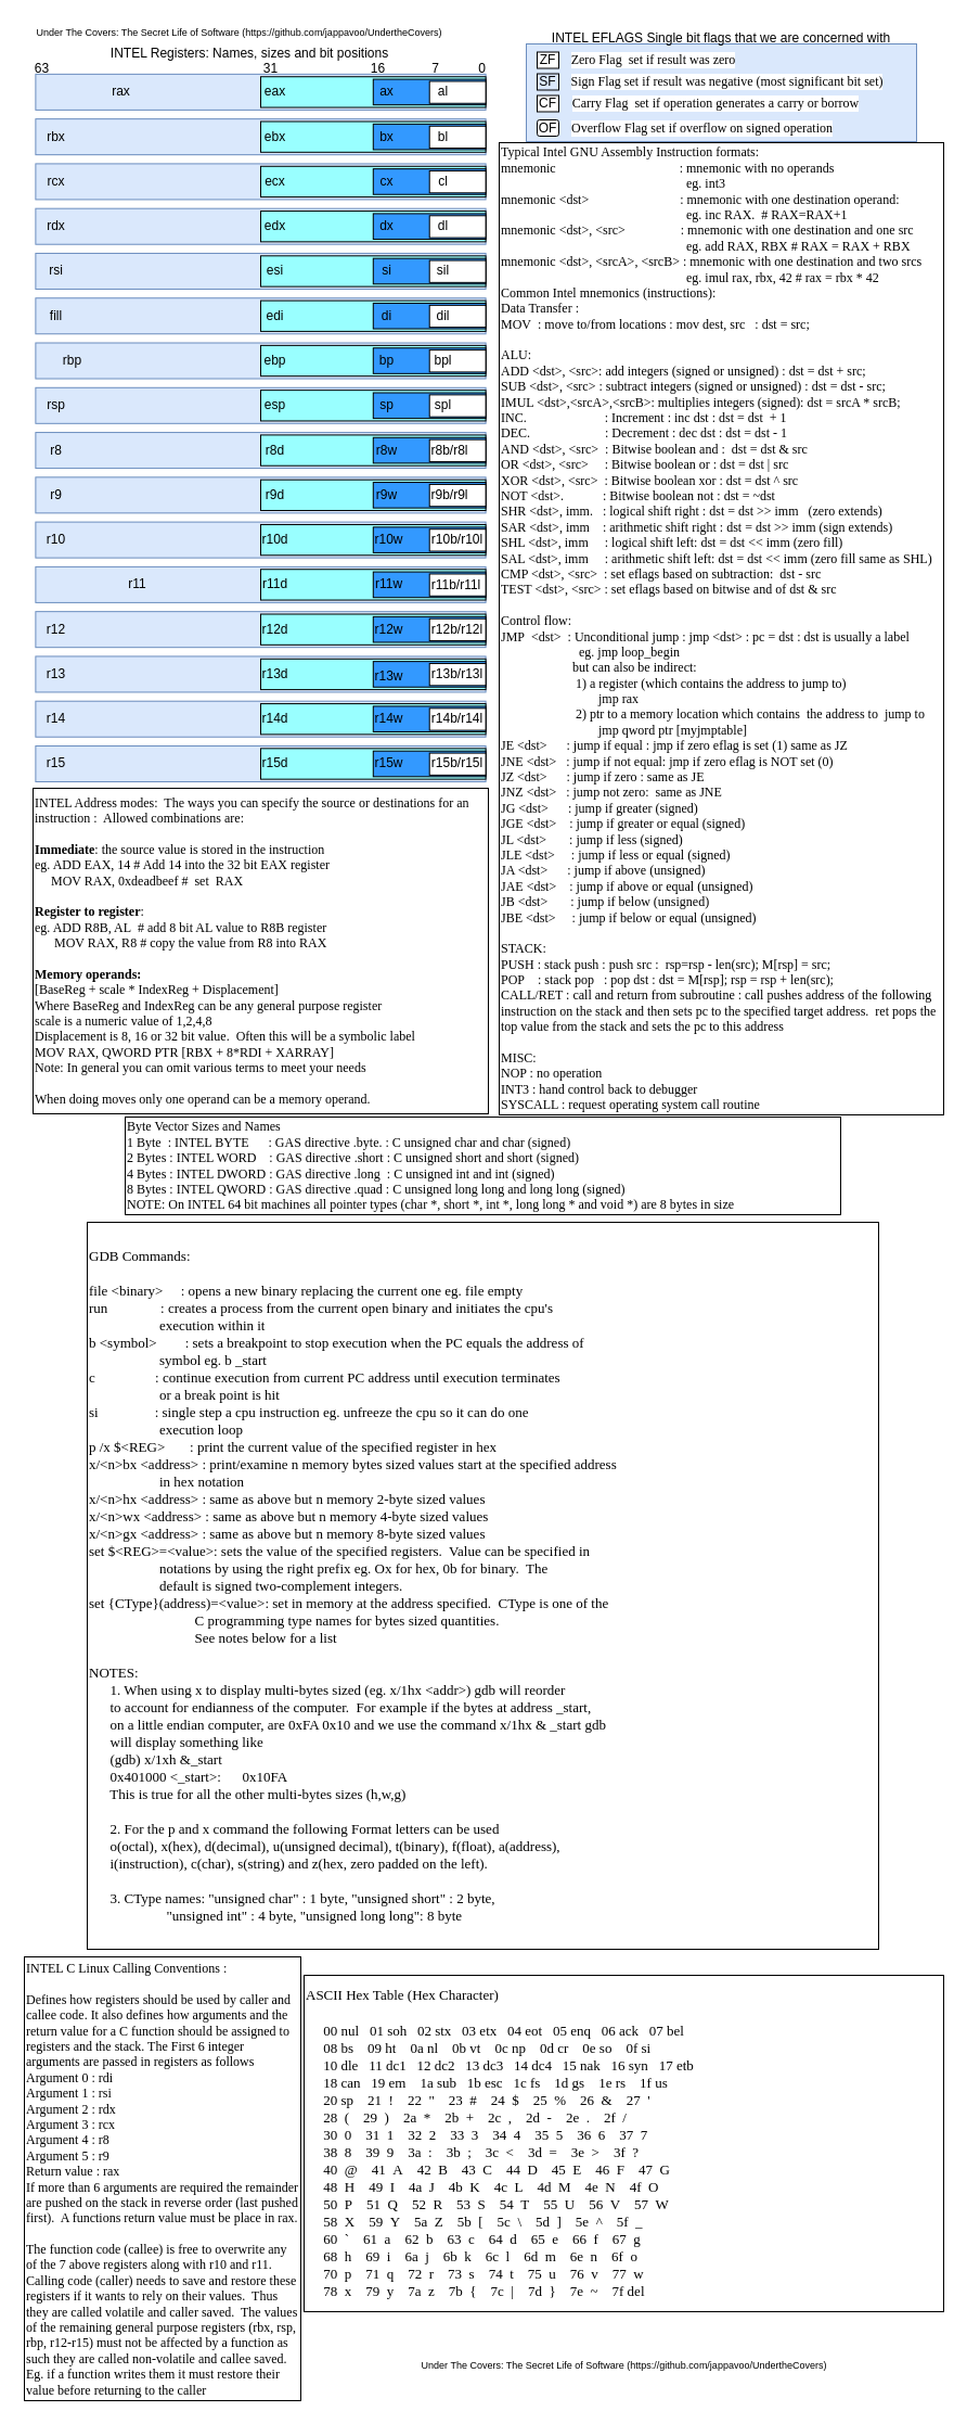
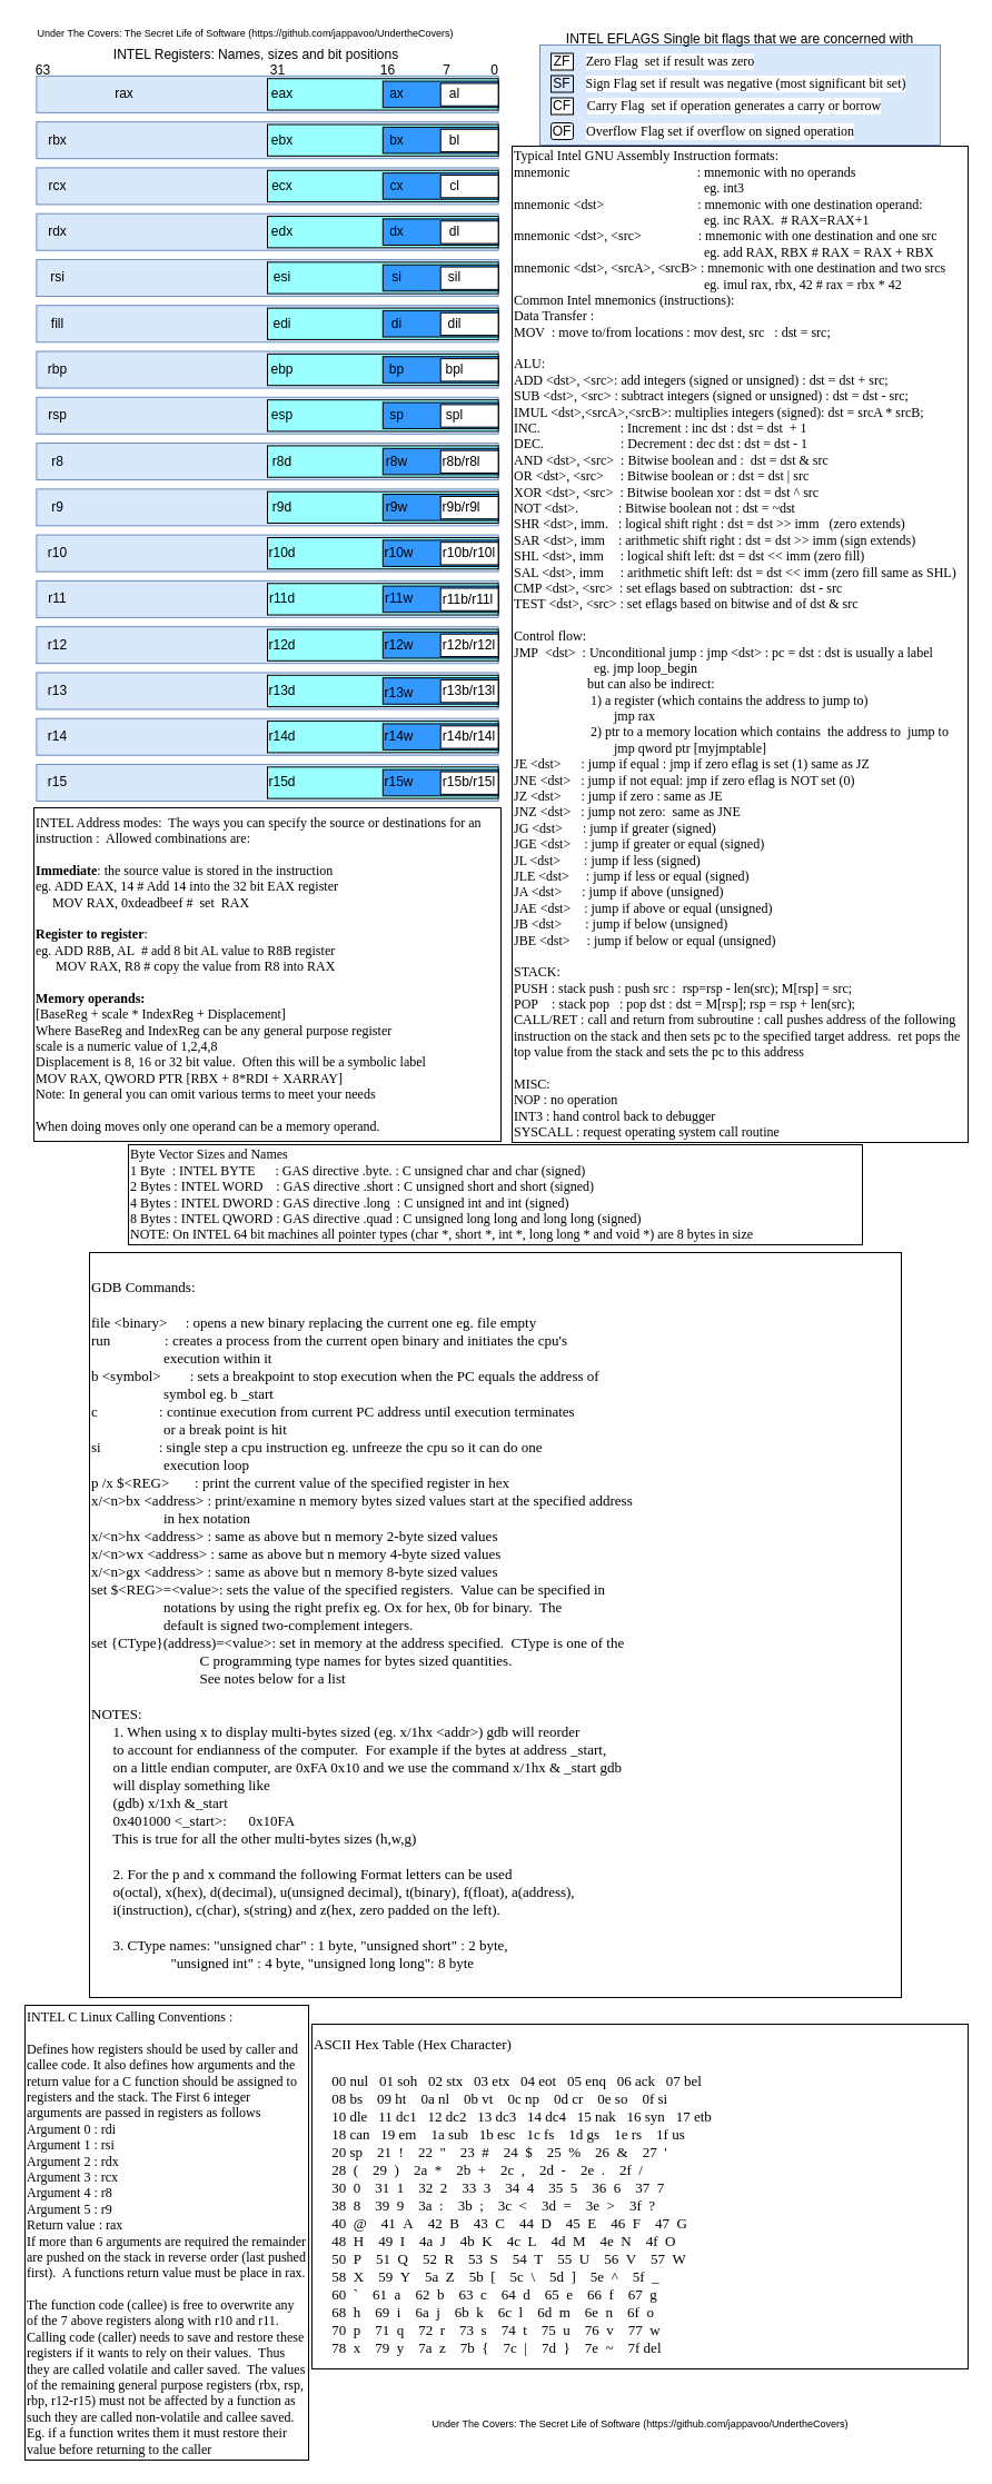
- <mxCell id="70" value="rbp" style="text;html=1;strokeColor=none;fillColor=none;align=center;verticalAlign=middle;whiteSpace=wrap;rounded=0;" parent="68" vertex="1"><mxGeometry x="15" y="9.434" width="38.926" height="14.151" as="geometry" /></mxCell>
+ <mxCell id="70" value="rbp" style="text;html=1;strokeColor=none;fillColor=none;align=center;verticalAlign=middle;whiteSpace=wrap;rounded=0;" parent="68" vertex="1"><mxGeometry y="9.434" width="38.926" height="14.151" as="geometry" /></mxCell>
- <mxCell id="115" value="r11" style="text;html=1;strokeColor=none;fillColor=none;align=center;verticalAlign=middle;whiteSpace=wrap;rounded=0;" parent="113" vertex="1"><mxGeometry x="75" y="9.434" width="38.926" height="14.151" as="geometry" /></mxCell>
+ <mxCell id="115" value="r11" style="text;html=1;strokeColor=none;fillColor=none;align=center;verticalAlign=middle;whiteSpace=wrap;rounded=0;" parent="113" vertex="1"><mxGeometry y="9.434" width="38.926" height="14.151" as="geometry" /></mxCell>
